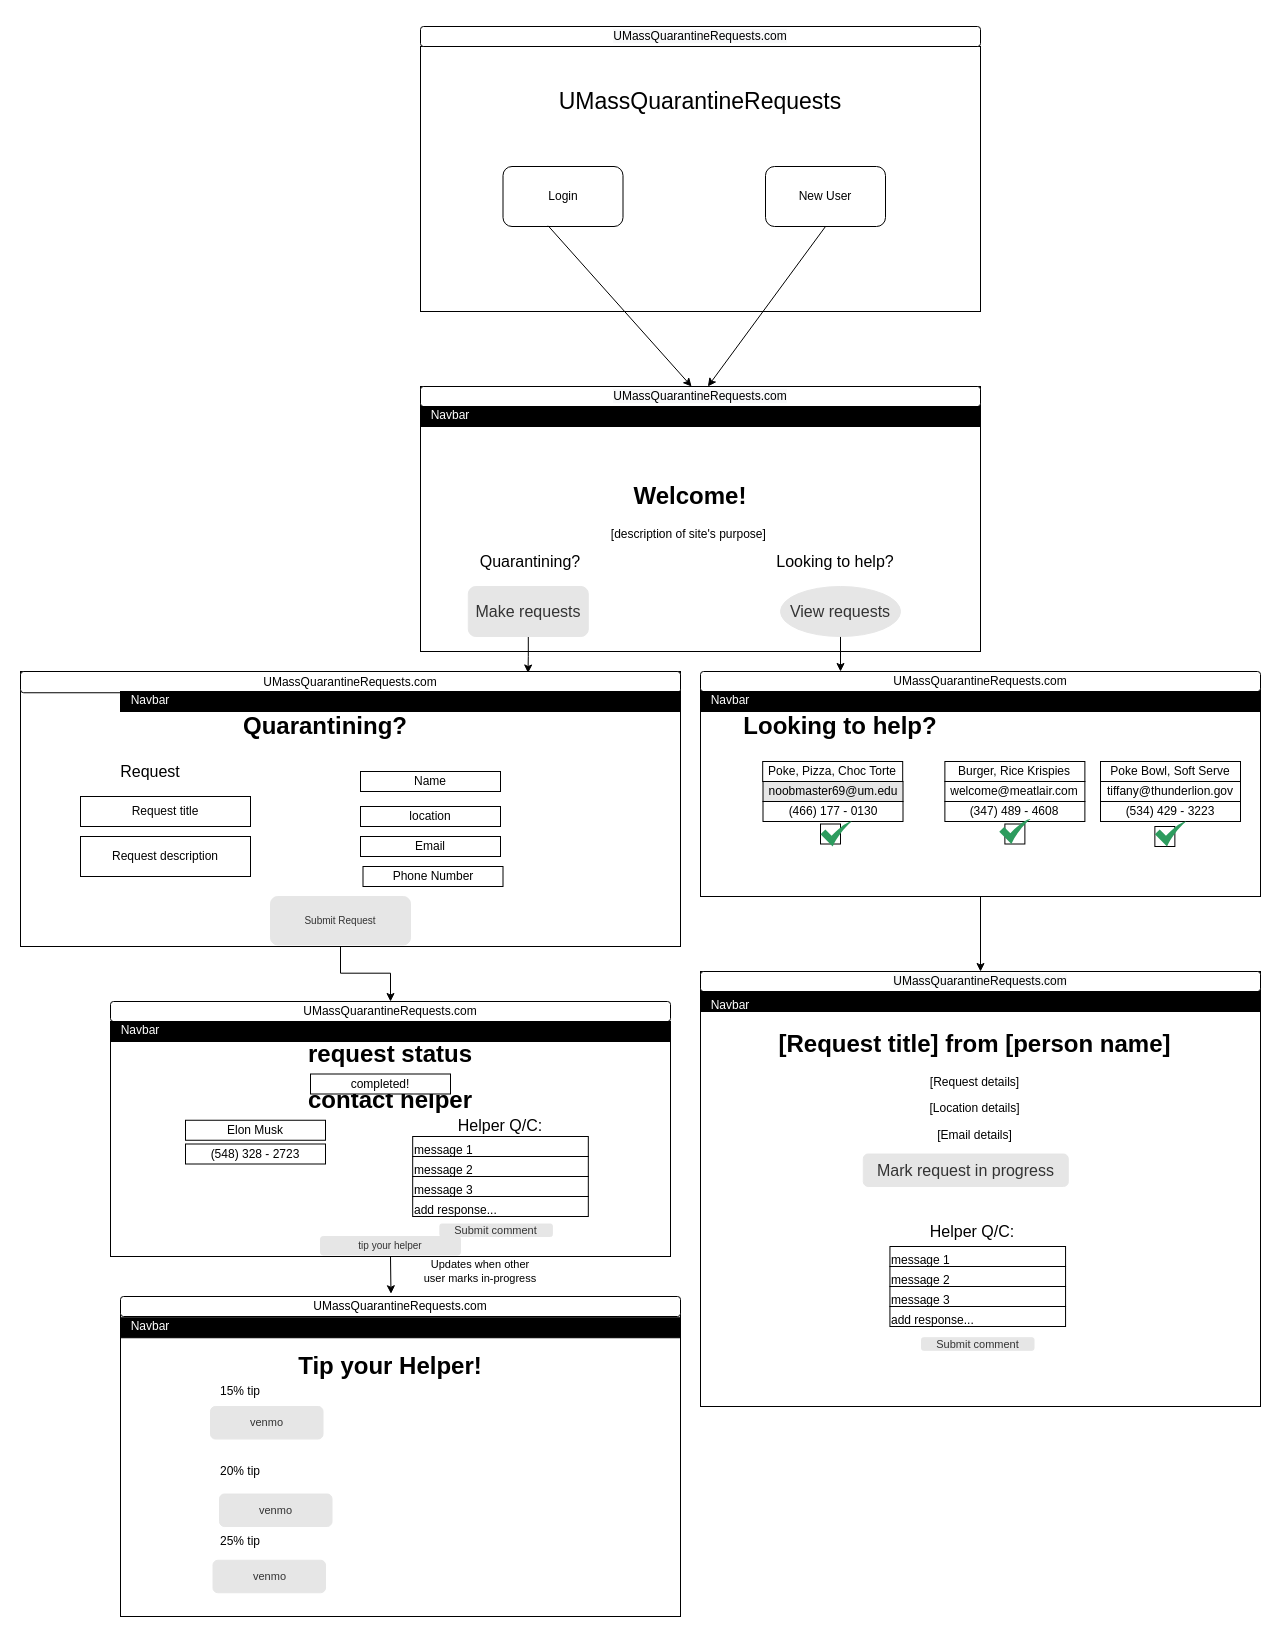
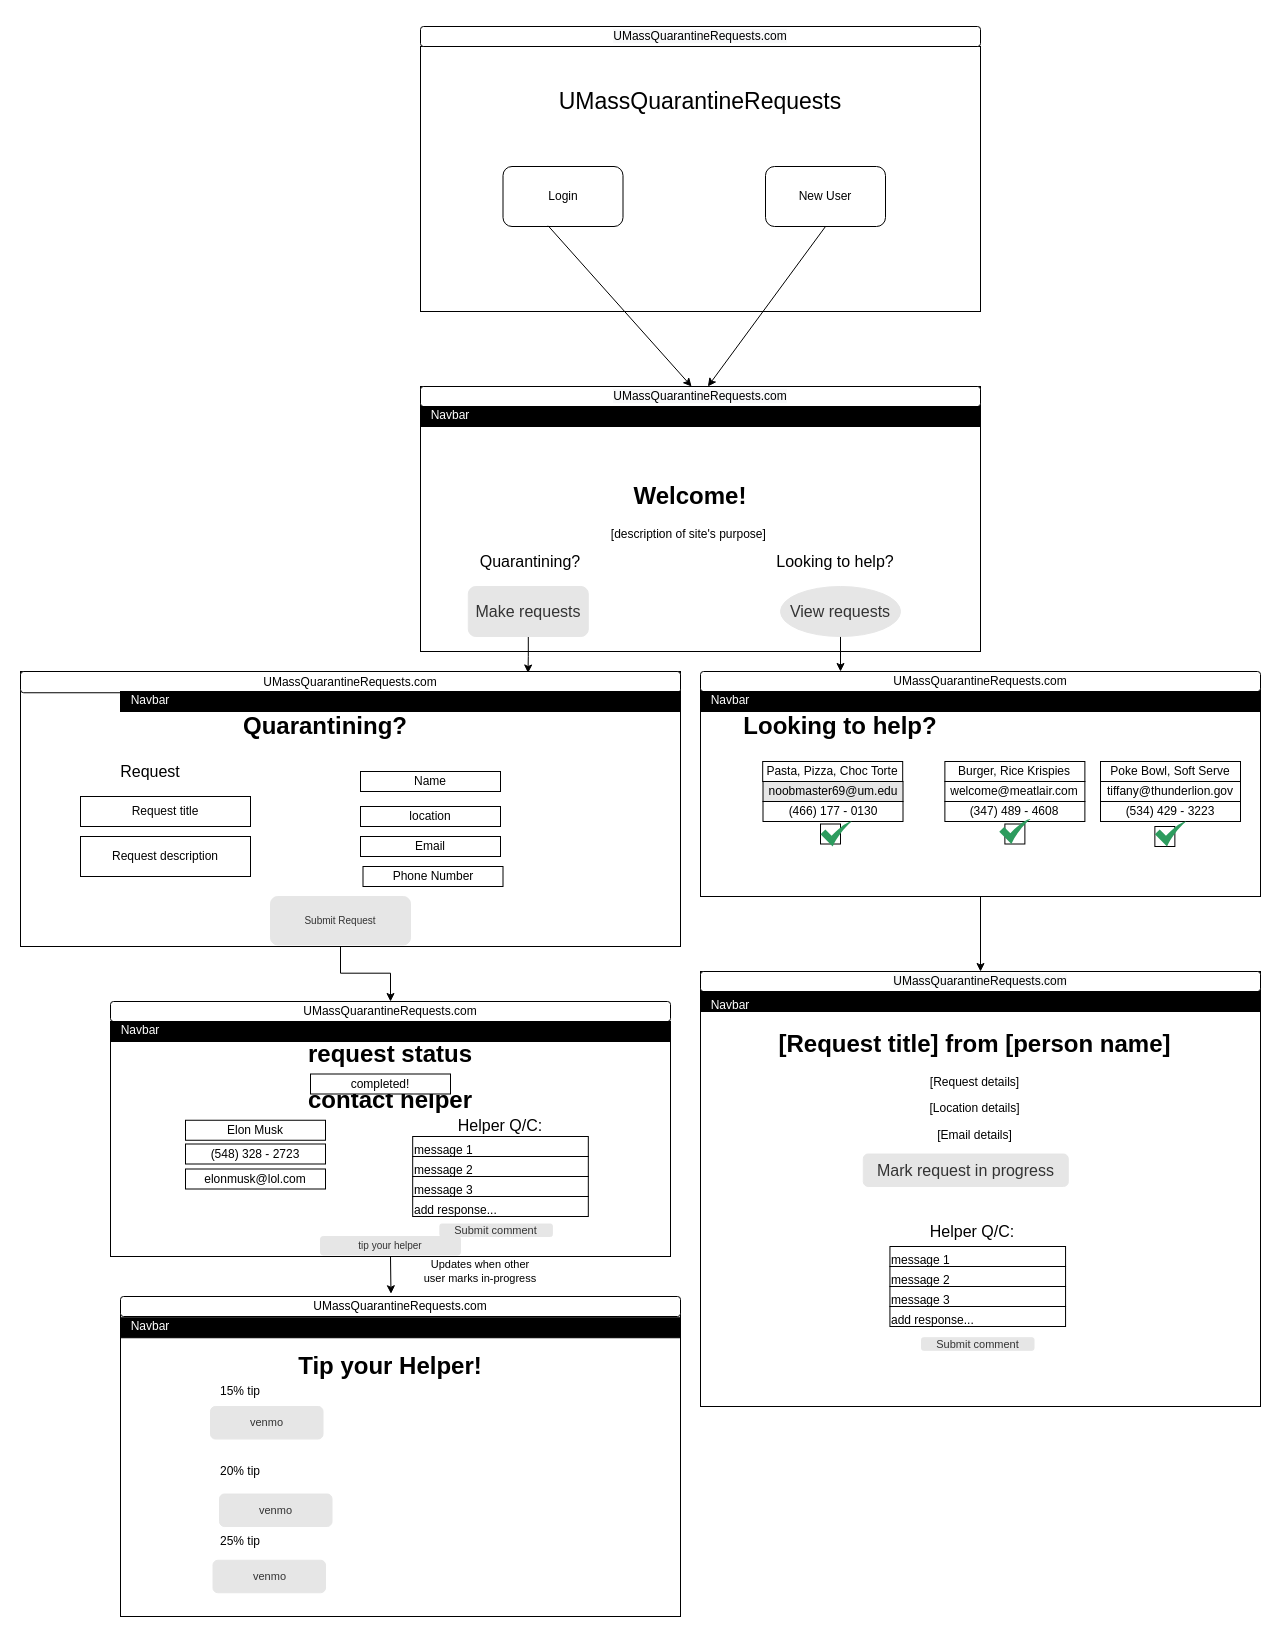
- <mxCell id="21" value="Poke, Pizza, Choc Torte" style="rounded=0;whiteSpace=wrap;html=1;" parent="1" vertex="1"><mxGeometry x="762.19" y="755" width="140" height="20" as="geometry" /></mxCell>
+ <mxCell id="21" value="Pasta, Pizza, Choc Torte" style="rounded=0;whiteSpace=wrap;html=1;" parent="1" vertex="1"><mxGeometry x="762.19" y="755" width="140" height="20" as="geometry" /></mxCell>
+ <mxCell id="63" value="elonmusk@lol.com" style="rounded=0;whiteSpace=wrap;html=1;" vertex="1" parent="1"><mxGeometry x="185" y="1162.5" width="140" height="20" as="geometry" /></mxCell>
